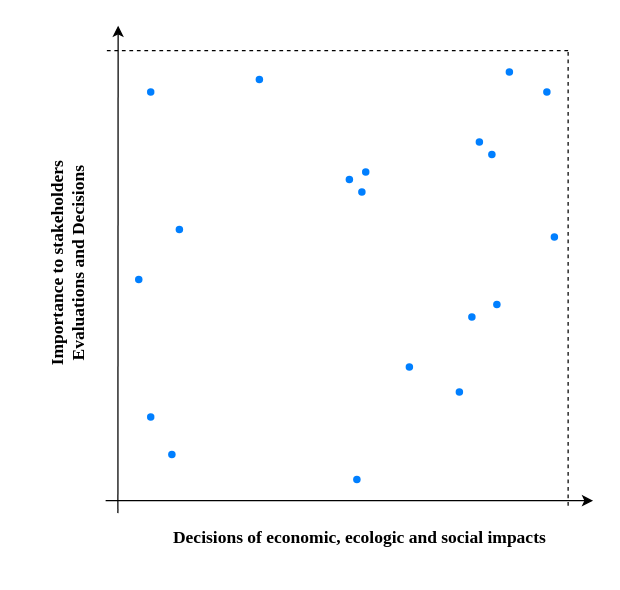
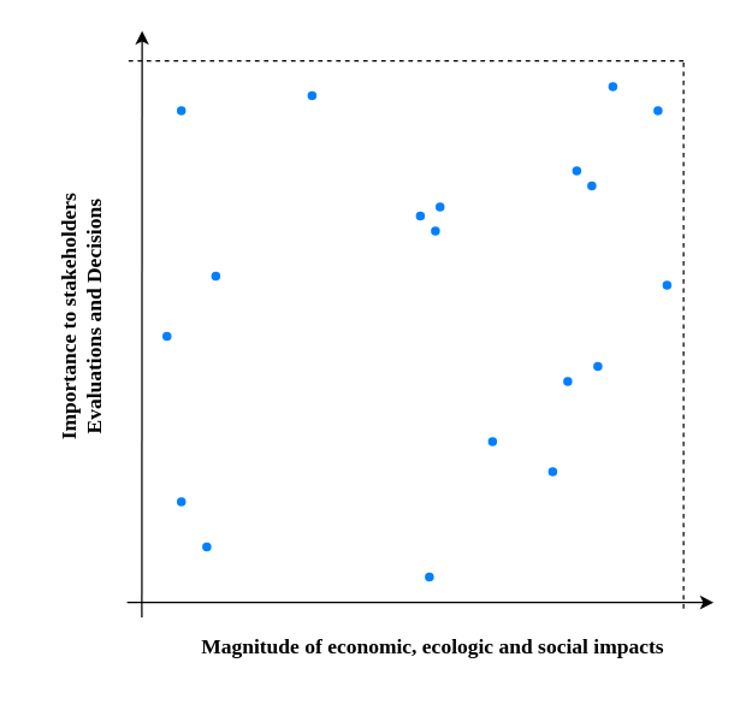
- <mxCell id="5" value="&lt;b style=&quot;font-size: 14px;&quot;&gt;Decisions of economic, ecologic and social impacts&lt;/b&gt;" style="text;html=1;strokeColor=none;fillColor=none;align=center;verticalAlign=middle;whiteSpace=wrap;rounded=0;fontFamily=Verdana;fontSize=14;" parent="1" vertex="1"><mxGeometry x="103.003" y="410" width="369.153" height="40" as="geometry" /></mxCell>
+ <mxCell id="5" value="&lt;b style=&quot;font-size: 14px;&quot;&gt;Magnitude of economic, ecologic and social impacts&lt;/b&gt;" style="text;html=1;strokeColor=none;fillColor=none;align=center;verticalAlign=middle;whiteSpace=wrap;rounded=0;fontFamily=Verdana;fontSize=14;" parent="1" vertex="1"><mxGeometry x="103.003" y="410" width="369.153" height="40" as="geometry" /></mxCell>
